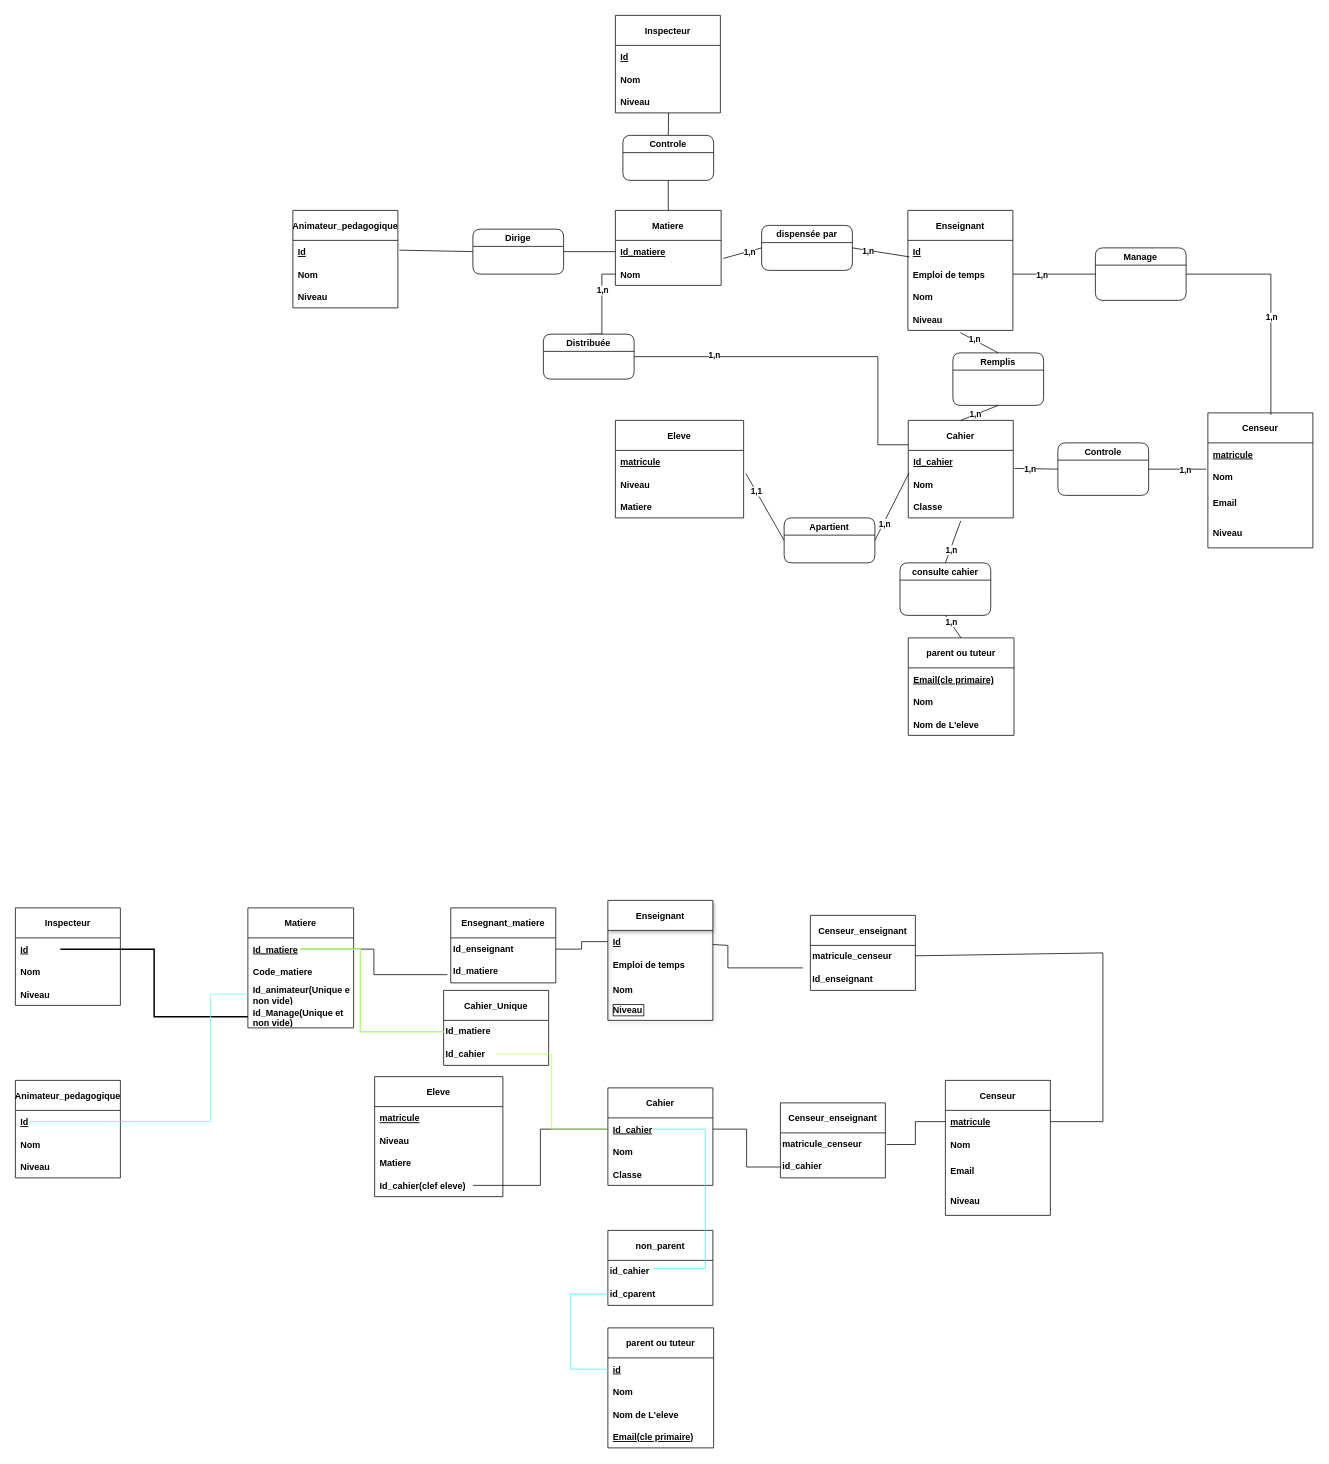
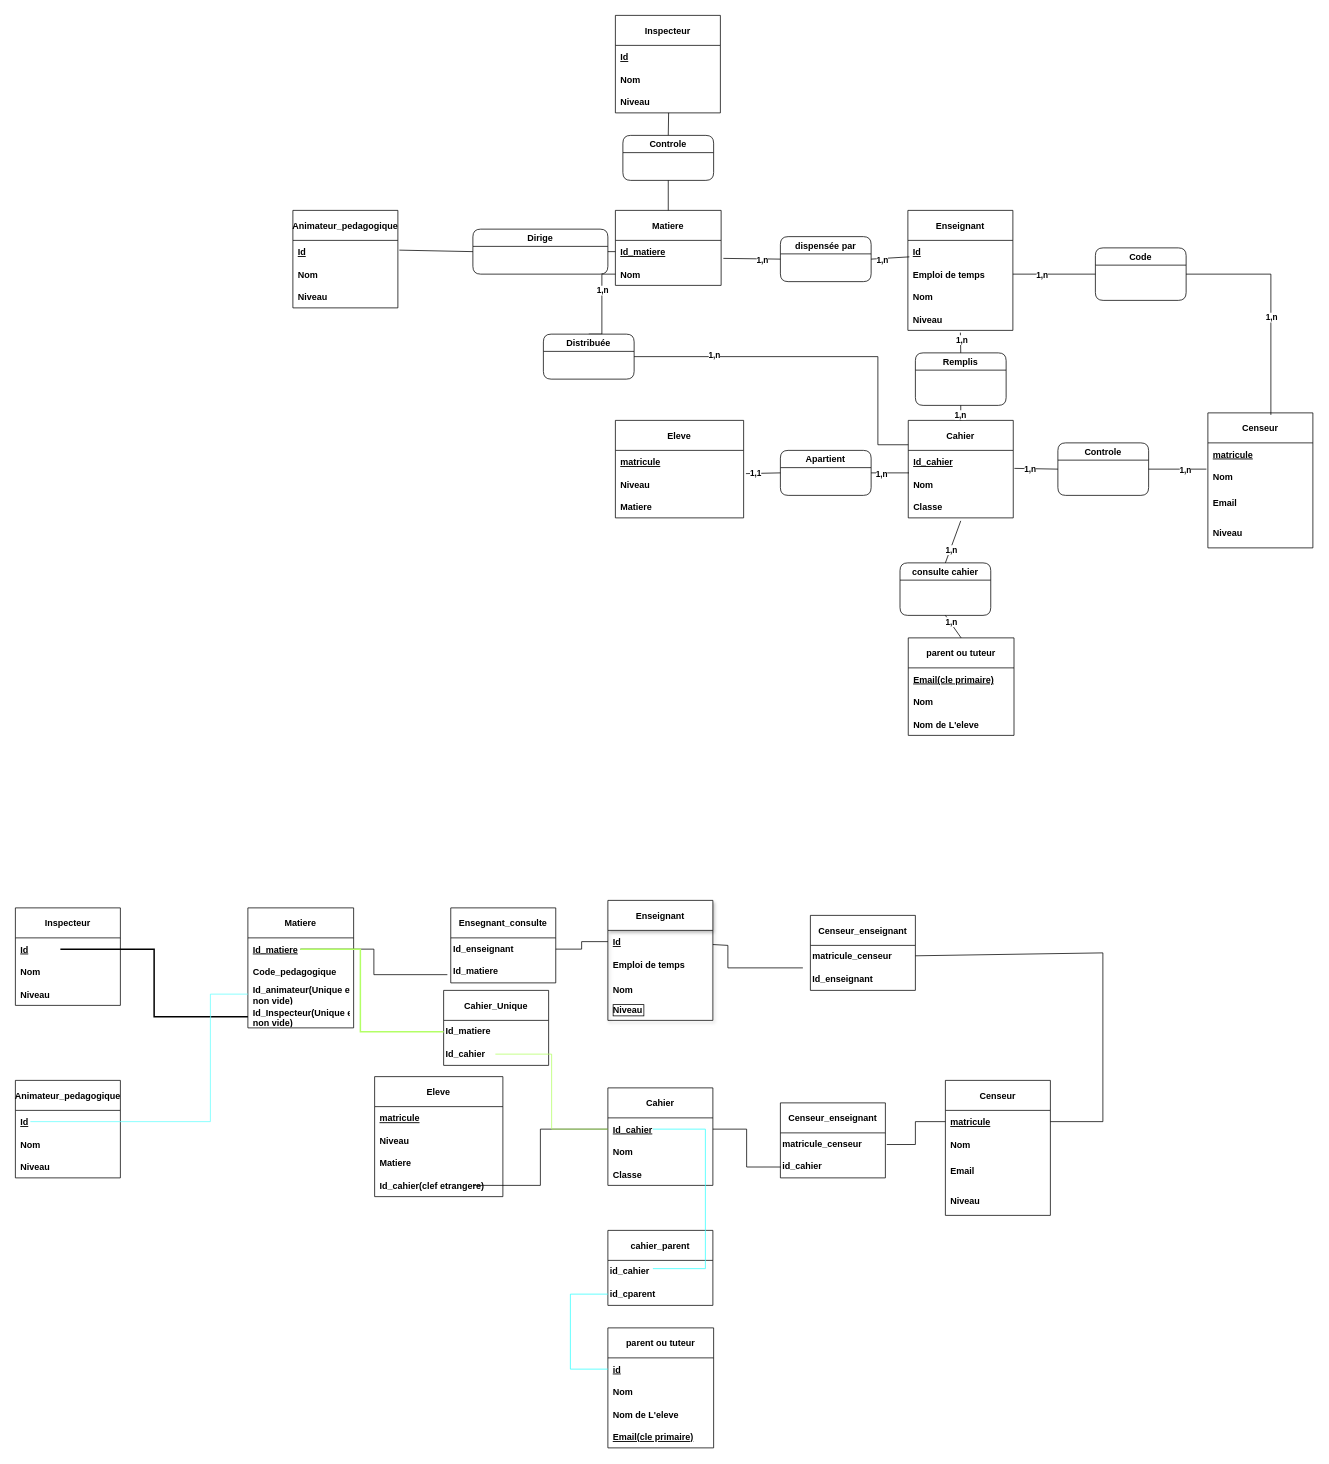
- <mxCell id="121" value="dispensée par" style="swimlane;rounded=1;fontStyle=1;spacing=3;" vertex="1" parent="1"><mxGeometry x="1015" y="300" width="121" height="60" as="geometry" /></mxCell>
+ <mxCell id="121" value="dispensée par" style="swimlane;rounded=1;fontStyle=1;spacing=3;" vertex="1" parent="1"><mxGeometry x="1040" y="315" width="121" height="60" as="geometry" /></mxCell>
- <mxCell id="131" value="Dirige" style="swimlane;rounded=1;fontStyle=1;spacing=3;" vertex="1" parent="1"><mxGeometry x="630" y="305" width="121" height="60" as="geometry" /></mxCell>
+ <mxCell id="131" value="Dirige" style="swimlane;rounded=1;fontStyle=1;spacing=3;" vertex="1" parent="1"><mxGeometry x="630" y="305" width="180" height="60" as="geometry" /></mxCell>
- <mxCell id="92" value="Manage" style="swimlane;rounded=1;fontStyle=1;spacing=3;" vertex="1" parent="1"><mxGeometry x="1460" y="330" width="121" height="70" as="geometry" /></mxCell>
+ <mxCell id="92" value="Code" style="swimlane;rounded=1;fontStyle=1;spacing=3;" vertex="1" parent="1"><mxGeometry x="1460" y="330" width="121" height="70" as="geometry" /></mxCell>
- <mxCell id="102" value="Remplis" style="swimlane;rounded=1;fontStyle=1;spacing=3;" vertex="1" parent="1"><mxGeometry x="1270" y="470" width="121" height="70" as="geometry" /></mxCell>
+ <mxCell id="102" value="Remplis" style="swimlane;rounded=1;fontStyle=1;spacing=3;" vertex="1" parent="1"><mxGeometry x="1220" y="470" width="121" height="70" as="geometry" /></mxCell>
- <mxCell id="109" value="Apartient" style="swimlane;rounded=1;fontStyle=1;spacing=3;" vertex="1" parent="1"><mxGeometry x="1045" y="690" width="121" height="60" as="geometry" /></mxCell>
+ <mxCell id="109" value="Apartient" style="swimlane;rounded=1;fontStyle=1;spacing=3;" vertex="1" parent="1"><mxGeometry x="1040" y="600" width="121" height="60" as="geometry" /></mxCell>
- <mxCell id="56" value="Ensegnant_matiere" style="swimlane;fontStyle=1;childLayout=stackLayout;horizontal=1;startSize=40;horizontalStack=0;resizeParent=1;resizeParentMax=0;resizeLast=0;collapsible=1;marginBottom=0;spacing=3;" parent="1" vertex="1"><mxGeometry x="600.5" y="1210" width="140" height="100" as="geometry" /></mxCell>
+ <mxCell id="56" value="Ensegnant_consulte" style="swimlane;fontStyle=1;childLayout=stackLayout;horizontal=1;startSize=40;horizontalStack=0;resizeParent=1;resizeParentMax=0;resizeLast=0;collapsible=1;marginBottom=0;spacing=3;" parent="1" vertex="1"><mxGeometry x="600.5" y="1210" width="140" height="100" as="geometry" /></mxCell>
- <mxCell id="23" value="Code_matiere" style="text;align=left;verticalAlign=middle;spacingLeft=4;spacingRight=4;overflow=hidden;points=[[0,0.5],[1,0.5]];portConstraint=eastwest;rotatable=0;fontStyle=1;spacing=3;" parent="21" vertex="1"><mxGeometry y="70" width="141" height="30" as="geometry" /></mxCell>
+ <mxCell id="23" value="Code_pedagogique" style="text;align=left;verticalAlign=middle;spacingLeft=4;spacingRight=4;overflow=hidden;points=[[0,0.5],[1,0.5]];portConstraint=eastwest;rotatable=0;fontStyle=1;spacing=3;" parent="21" vertex="1"><mxGeometry y="70" width="141" height="30" as="geometry" /></mxCell>
- <mxCell id="25" value="Id_Manage(Unique et &#10;non vide)" style="text;align=left;verticalAlign=middle;spacingLeft=4;spacingRight=4;overflow=hidden;points=[[0,0.5],[1,0.5]];portConstraint=eastwest;rotatable=0;fontStyle=1;spacing=3;" parent="21" vertex="1"><mxGeometry y="130" width="141" height="30" as="geometry" /></mxCell>
+ <mxCell id="25" value="Id_Inspecteur(Unique et &#10;non vide)" style="text;align=left;verticalAlign=middle;spacingLeft=4;spacingRight=4;overflow=hidden;points=[[0,0.5],[1,0.5]];portConstraint=eastwest;rotatable=0;fontStyle=1;spacing=3;" parent="21" vertex="1"><mxGeometry y="130" width="141" height="30" as="geometry" /></mxCell>
- <mxCell id="38" value="Id_cahier(clef eleve)" style="text;align=left;verticalAlign=middle;spacingLeft=4;spacingRight=4;overflow=hidden;points=[[0,0.5],[1,0.5]];portConstraint=eastwest;rotatable=0;fontStyle=1;spacing=3;" parent="34" vertex="1"><mxGeometry y="130" width="171" height="30" as="geometry" /></mxCell>
+ <mxCell id="38" value="Id_cahier(clef etrangere)" style="text;align=left;verticalAlign=middle;spacingLeft=4;spacingRight=4;overflow=hidden;points=[[0,0.5],[1,0.5]];portConstraint=eastwest;rotatable=0;fontStyle=1;spacing=3;" parent="34" vertex="1"><mxGeometry y="130" width="171" height="30" as="geometry" /></mxCell>
- <mxCell id="49" value="non_parent" style="swimlane;fontStyle=1;childLayout=stackLayout;horizontal=1;startSize=40;horizontalStack=0;resizeParent=1;resizeParentMax=0;resizeLast=0;collapsible=1;marginBottom=0;spacing=3;" parent="1" vertex="1"><mxGeometry x="810" y="1640" width="140" height="100" as="geometry" /></mxCell>
+ <mxCell id="49" value="cahier_parent" style="swimlane;fontStyle=1;childLayout=stackLayout;horizontal=1;startSize=40;horizontalStack=0;resizeParent=1;resizeParentMax=0;resizeLast=0;collapsible=1;marginBottom=0;spacing=3;" parent="1" vertex="1"><mxGeometry x="810" y="1640" width="140" height="100" as="geometry" /></mxCell>
